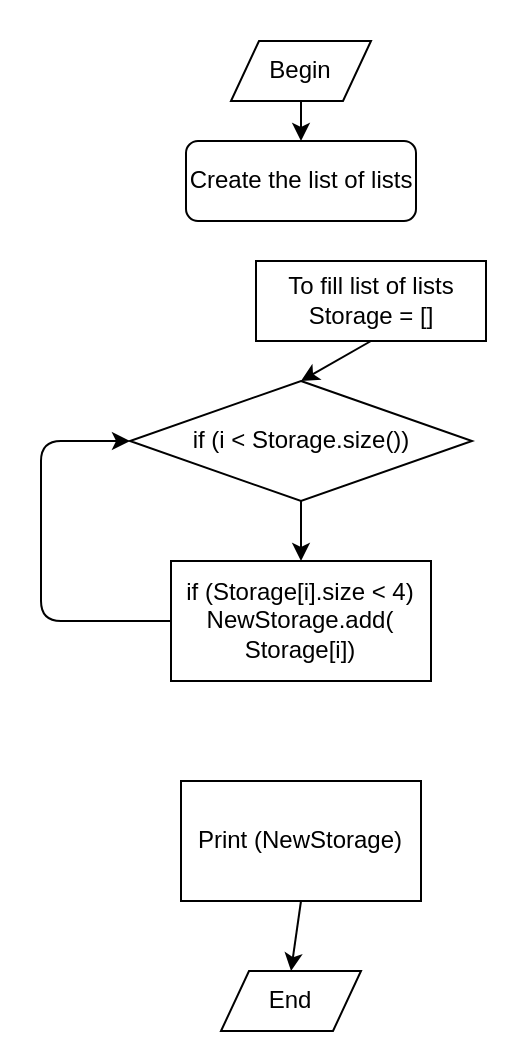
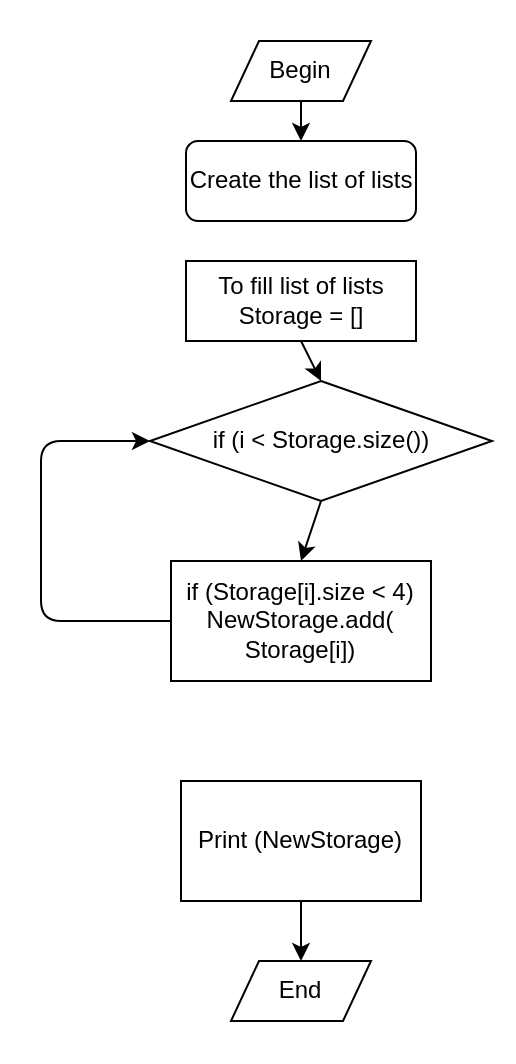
- <mxCell id="4" value="To fill list of lists Storage = []" style="rounded=0;whiteSpace=wrap;html=1;" vertex="1" parent="1"><mxGeometry x="127.5" y="130" width="115" height="40" as="geometry" /></mxCell>
+ <mxCell id="4" value="To fill list of lists Storage = []" style="rounded=0;whiteSpace=wrap;html=1;" vertex="1" parent="1"><mxGeometry x="92.5" y="130" width="115" height="40" as="geometry" /></mxCell>
- <mxCell id="6" value="&lt;span style=&quot;white-space: normal&quot;&gt;if (i &amp;lt; Storage.size())&lt;/span&gt;" style="rhombus;whiteSpace=wrap;html=1;" vertex="1" parent="1"><mxGeometry x="64.5" y="190" width="171" height="60" as="geometry" /></mxCell>
+ <mxCell id="6" value="&lt;span style=&quot;white-space: normal&quot;&gt;if (i &amp;lt; Storage.size())&lt;/span&gt;" style="rhombus;whiteSpace=wrap;html=1;" vertex="1" parent="1"><mxGeometry x="74.5" y="190" width="171" height="60" as="geometry" /></mxCell>
- <mxCell id="9" value="End" style="shape=parallelogram;perimeter=parallelogramPerimeter;whiteSpace=wrap;html=1;" vertex="1" parent="1"><mxGeometry x="110" y="485" width="70" height="30" as="geometry" /></mxCell>
+ <mxCell id="9" value="End" style="shape=parallelogram;perimeter=parallelogramPerimeter;whiteSpace=wrap;html=1;" vertex="1" parent="1"><mxGeometry x="115" y="480" width="70" height="30" as="geometry" /></mxCell>
